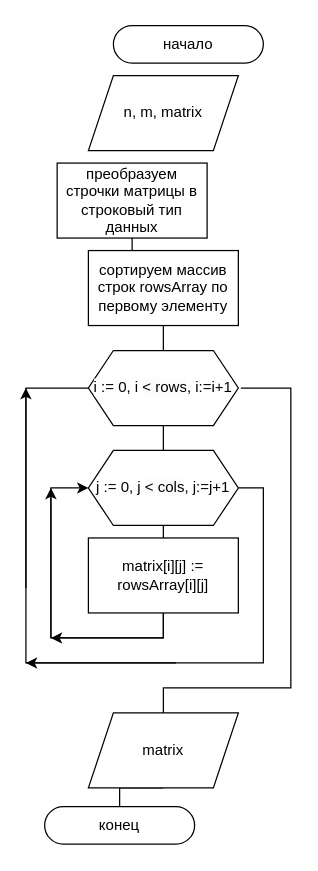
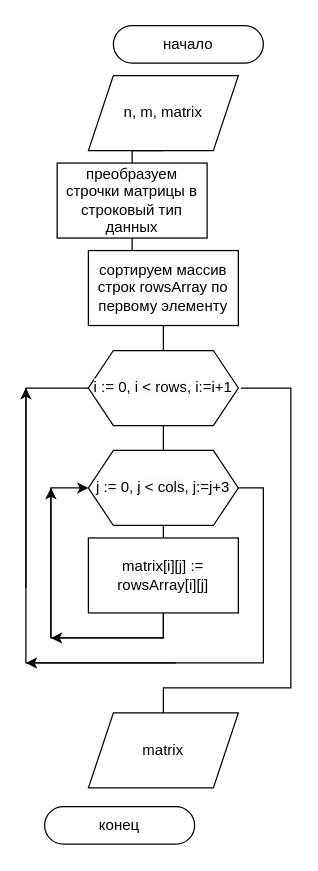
+ <mxCell id="4" style="edgeStyle=orthogonalEdgeStyle;rounded=0;orthogonalLoop=1;jettySize=auto;html=1;exitX=0.5;exitY=1;exitDx=0;exitDy=0;entryX=0.5;entryY=0;entryDx=0;entryDy=0;endArrow=none;startFill=0;" edge="1" parent="1" source="5" target="8"><mxGeometry relative="1" as="geometry" /></mxCell>
- <mxCell id="15" value="&lt;font&gt;&lt;font face=&quot;Helvetica&quot; style=&quot;background-color: light-dark(rgb(255, 255, 255), rgb(18, 18, 18));&quot;&gt;j := 0, j&amp;nbsp;&lt;/font&gt;&lt;font face=&quot;Helvetica&quot; style=&quot;background-color: rgb(251, 251, 251);&quot;&gt;&amp;lt; cols&lt;/font&gt;&lt;font face=&quot;Helvetica&quot; style=&quot;background-color: light-dark(rgb(255, 255, 255), rgb(18, 18, 18));&quot;&gt;, j:=j+1&lt;/font&gt;&lt;/font&gt;" style="shape=hexagon;perimeter=hexagonPerimeter2;whiteSpace=wrap;html=1;fixedSize=1;" vertex="1" parent="1"><mxGeometry x="70" y="360" width="120" height="60" as="geometry" /></mxCell>
+ <mxCell id="15" value="&lt;font&gt;&lt;font face=&quot;Helvetica&quot; style=&quot;background-color: light-dark(rgb(255, 255, 255), rgb(18, 18, 18));&quot;&gt;j := 0, j&amp;nbsp;&lt;/font&gt;&lt;font face=&quot;Helvetica&quot; style=&quot;background-color: rgb(251, 251, 251);&quot;&gt;&amp;lt; cols&lt;/font&gt;&lt;font face=&quot;Helvetica&quot; style=&quot;background-color: light-dark(rgb(255, 255, 255), rgb(18, 18, 18));&quot;&gt;, j:=j+3&lt;/font&gt;&lt;/font&gt;" style="shape=hexagon;perimeter=hexagonPerimeter2;whiteSpace=wrap;html=1;fixedSize=1;" vertex="1" parent="1"><mxGeometry x="70" y="360" width="120" height="60" as="geometry" /></mxCell>
- <mxCell id="22" style="edgeStyle=orthogonalEdgeStyle;rounded=0;orthogonalLoop=1;jettySize=auto;html=1;exitX=0.5;exitY=1;exitDx=0;exitDy=0;entryX=0.5;entryY=0;entryDx=0;entryDy=0;endArrow=none;startFill=0;" edge="1" parent="1" source="23" target="21"><mxGeometry relative="1" as="geometry" /></mxCell>
